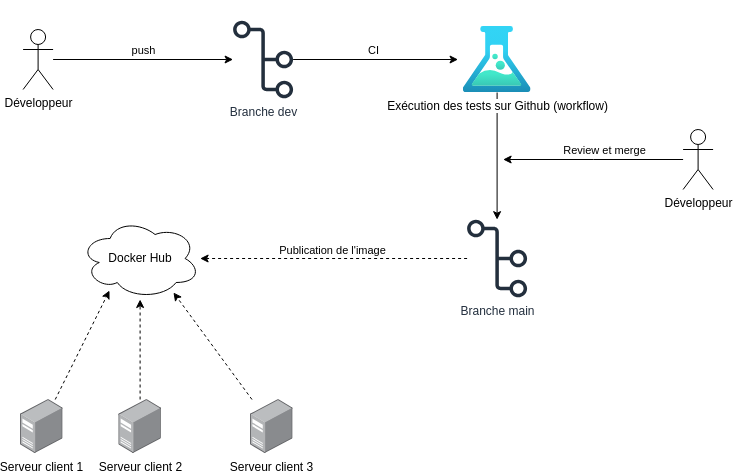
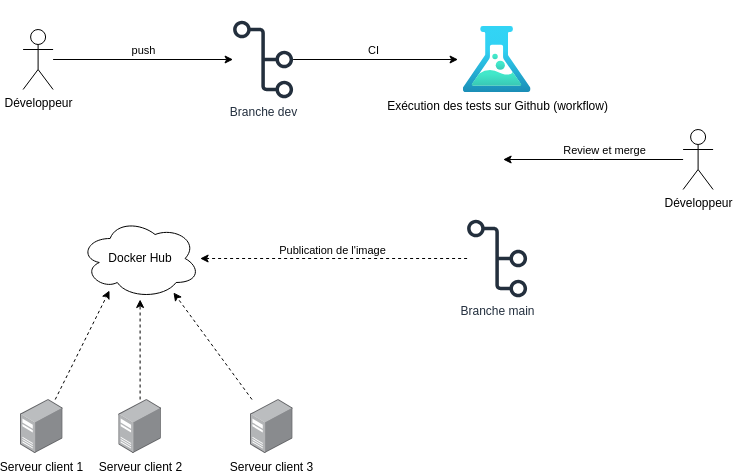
- <mxCell id="6" style="edgeStyle=orthogonalEdgeStyle;rounded=0;orthogonalLoop=1;jettySize=auto;html=1;" edge="1" parent="1" source="7" target="12"><mxGeometry relative="1" as="geometry"><mxPoint x="496.6" y="179" as="targetPoint" /></mxGeometry></mxCell>
